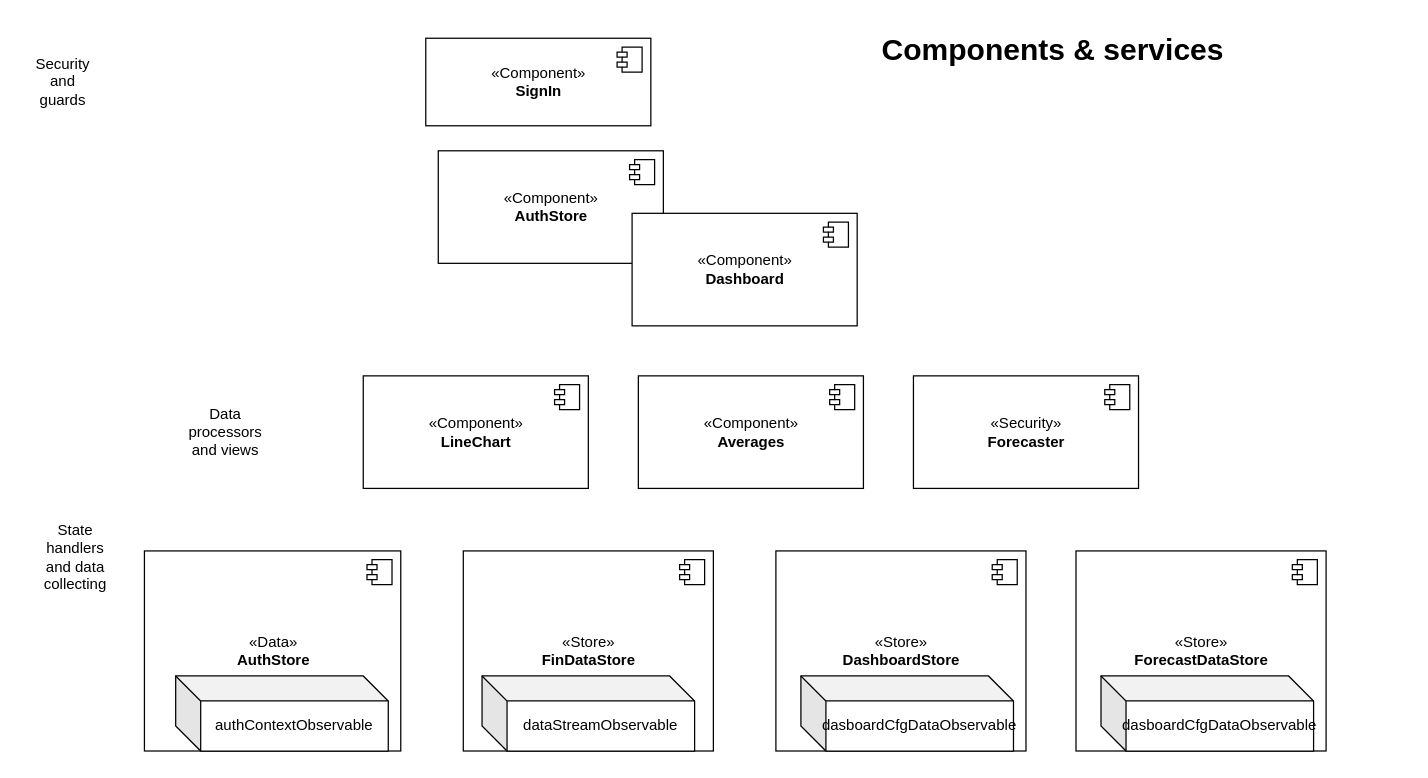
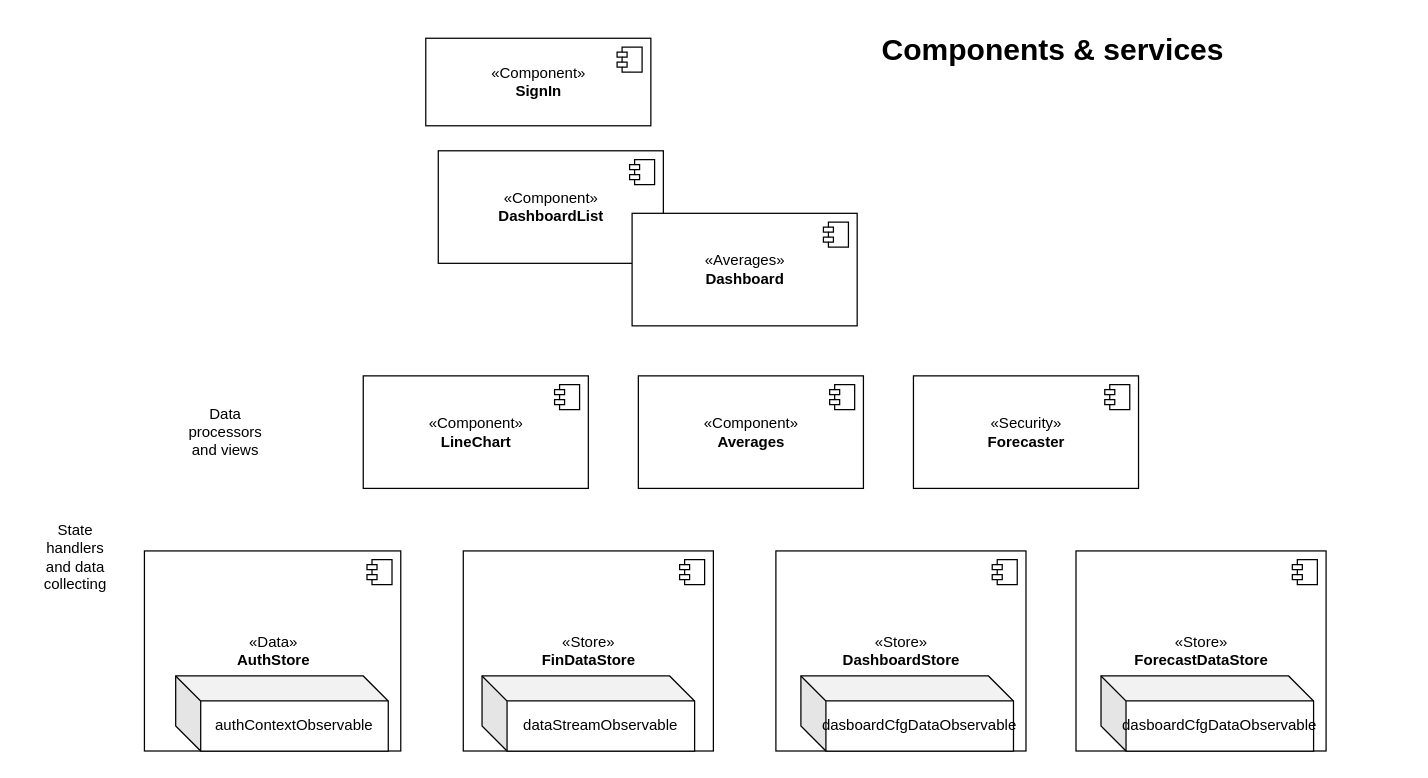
- <mxCell id="21" value="Security and guards" style="text;html=1;strokeColor=none;fillColor=none;align=center;verticalAlign=middle;whiteSpace=wrap;rounded=0;" parent="1" vertex="1"><mxGeometry x="20" y="50" width="60" height="30" as="geometry" /></mxCell>
- <mxCell id="2" value="«Component»&lt;br&gt;&lt;b&gt;AuthStore&lt;/b&gt;" style="html=1;dropTarget=0;" parent="1" vertex="1"><mxGeometry x="350" y="120" width="180" height="90" as="geometry" /></mxCell>
+ <mxCell id="2" value="«Component»&lt;br&gt;&lt;b&gt;DashboardList&lt;/b&gt;" style="html=1;dropTarget=0;" parent="1" vertex="1"><mxGeometry x="350" y="120" width="180" height="90" as="geometry" /></mxCell>
- <mxCell id="4" value="«Component»&lt;br&gt;&lt;b&gt;Dashboard&lt;/b&gt;" style="html=1;dropTarget=0;" parent="1" vertex="1"><mxGeometry x="505" y="170" width="180" height="90" as="geometry" /></mxCell>
+ <mxCell id="4" value="«Averages»&lt;br&gt;&lt;b&gt;Dashboard&lt;/b&gt;" style="html=1;dropTarget=0;" parent="1" vertex="1"><mxGeometry x="505" y="170" width="180" height="90" as="geometry" /></mxCell>
